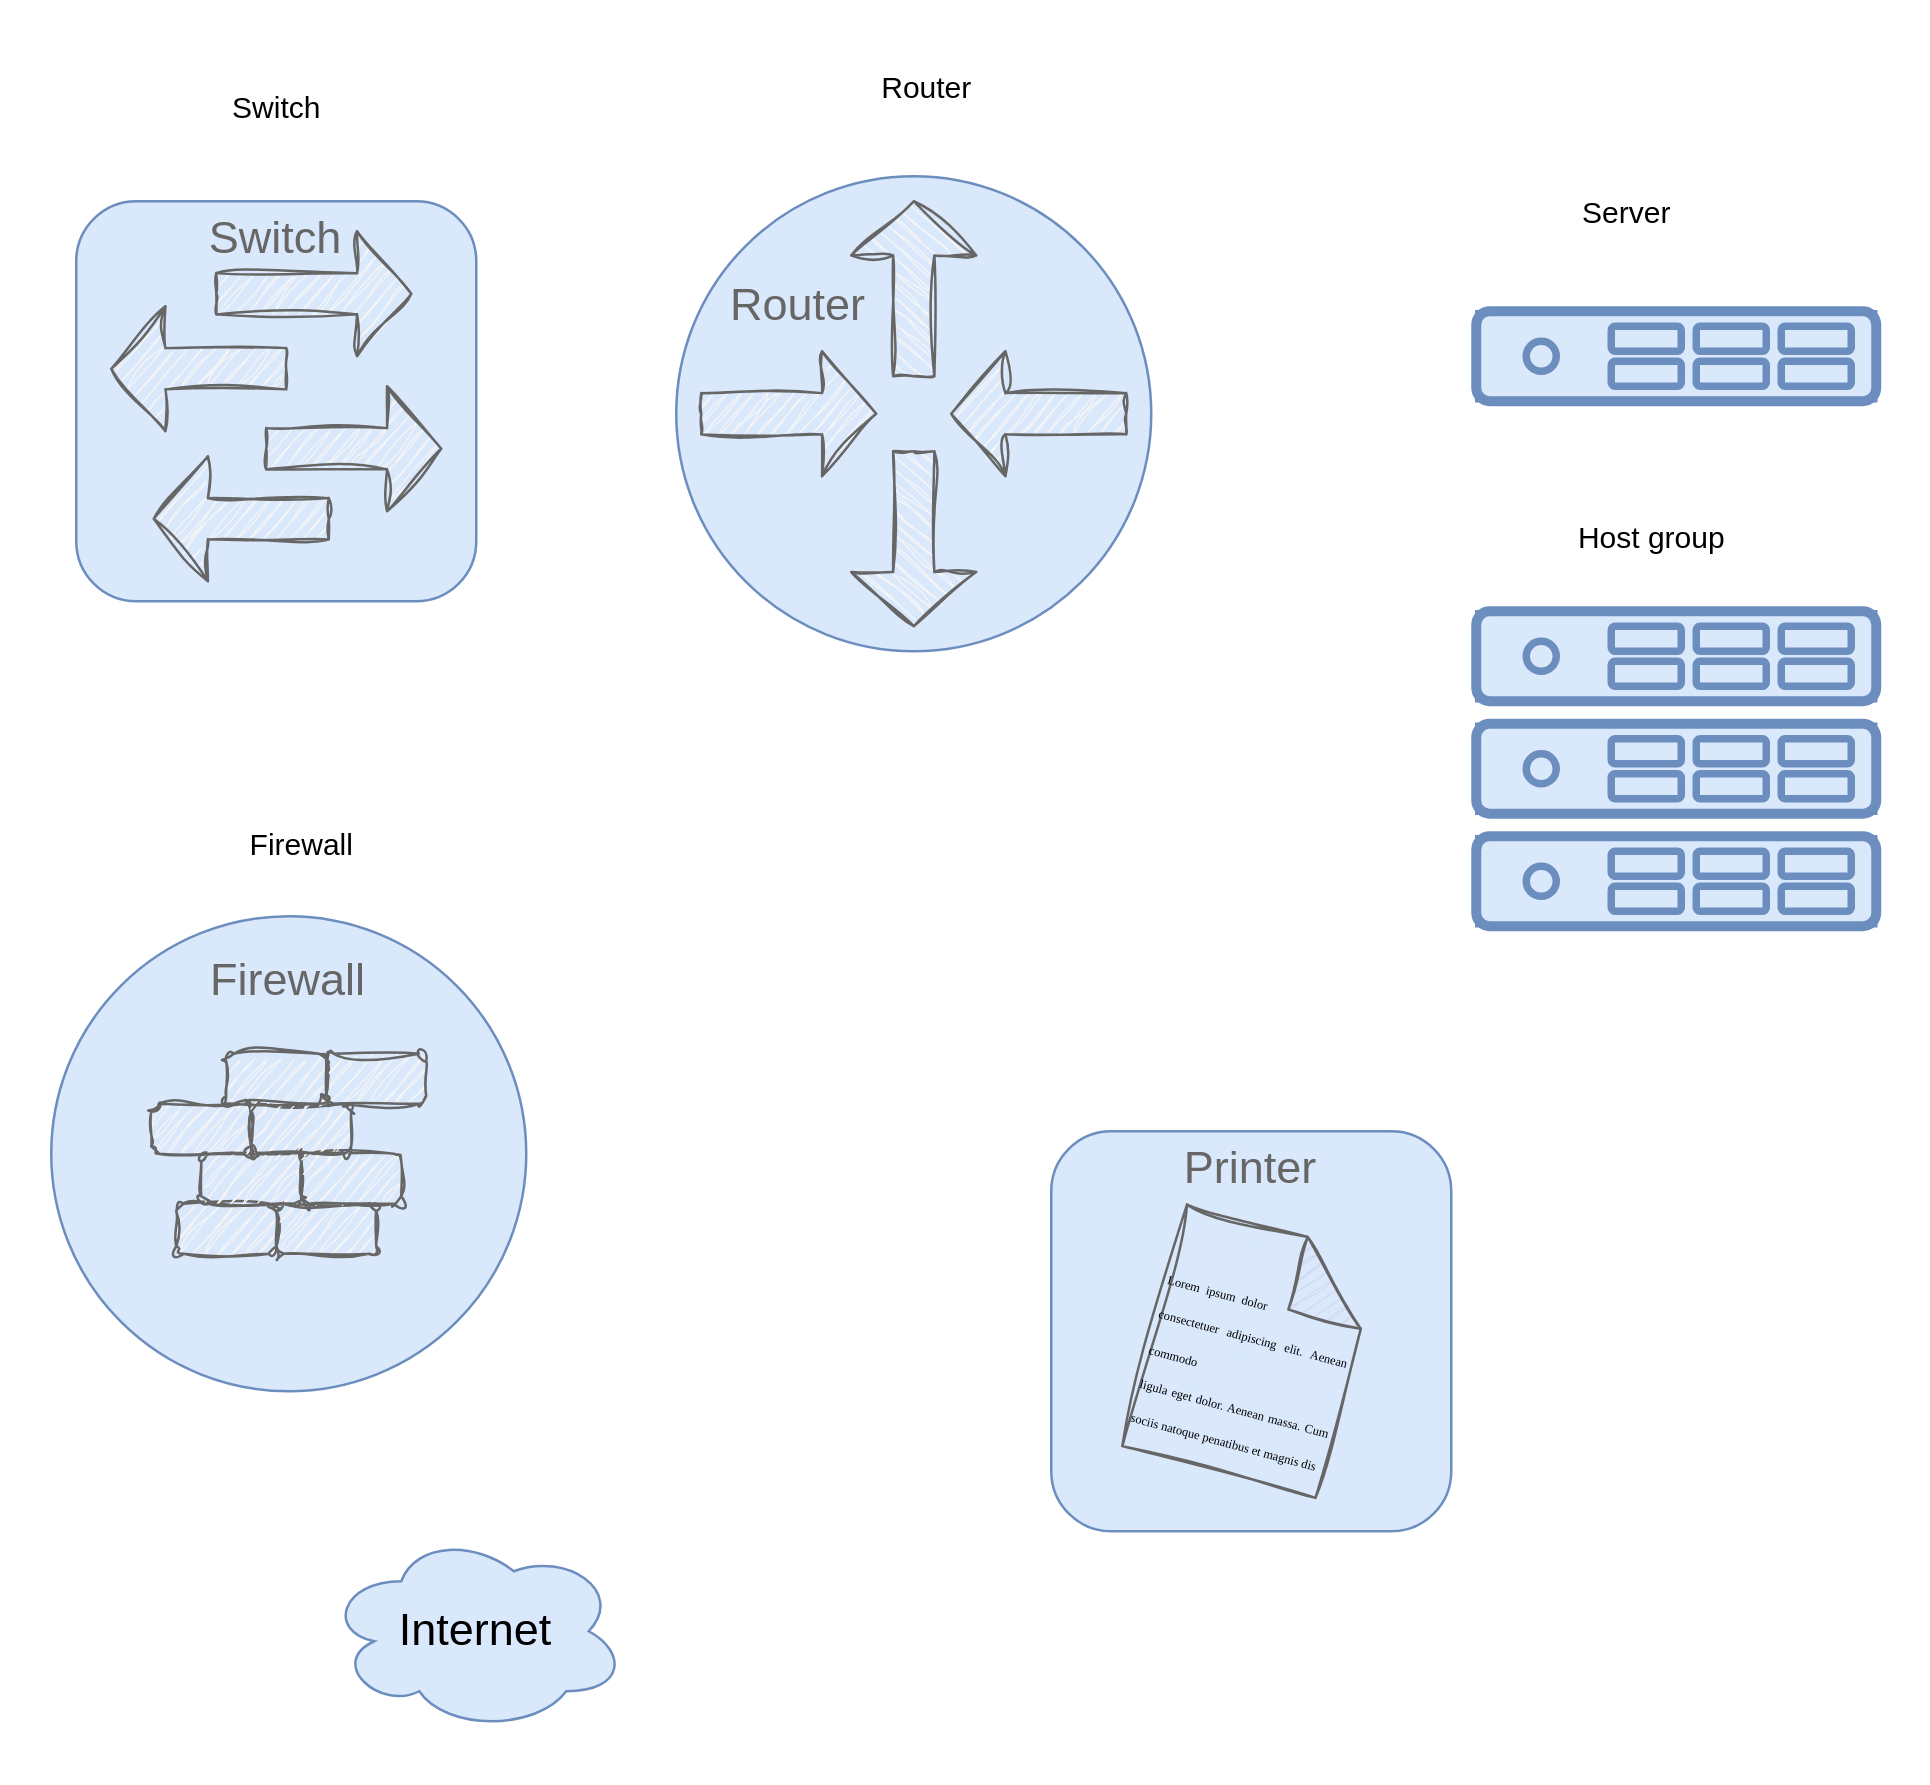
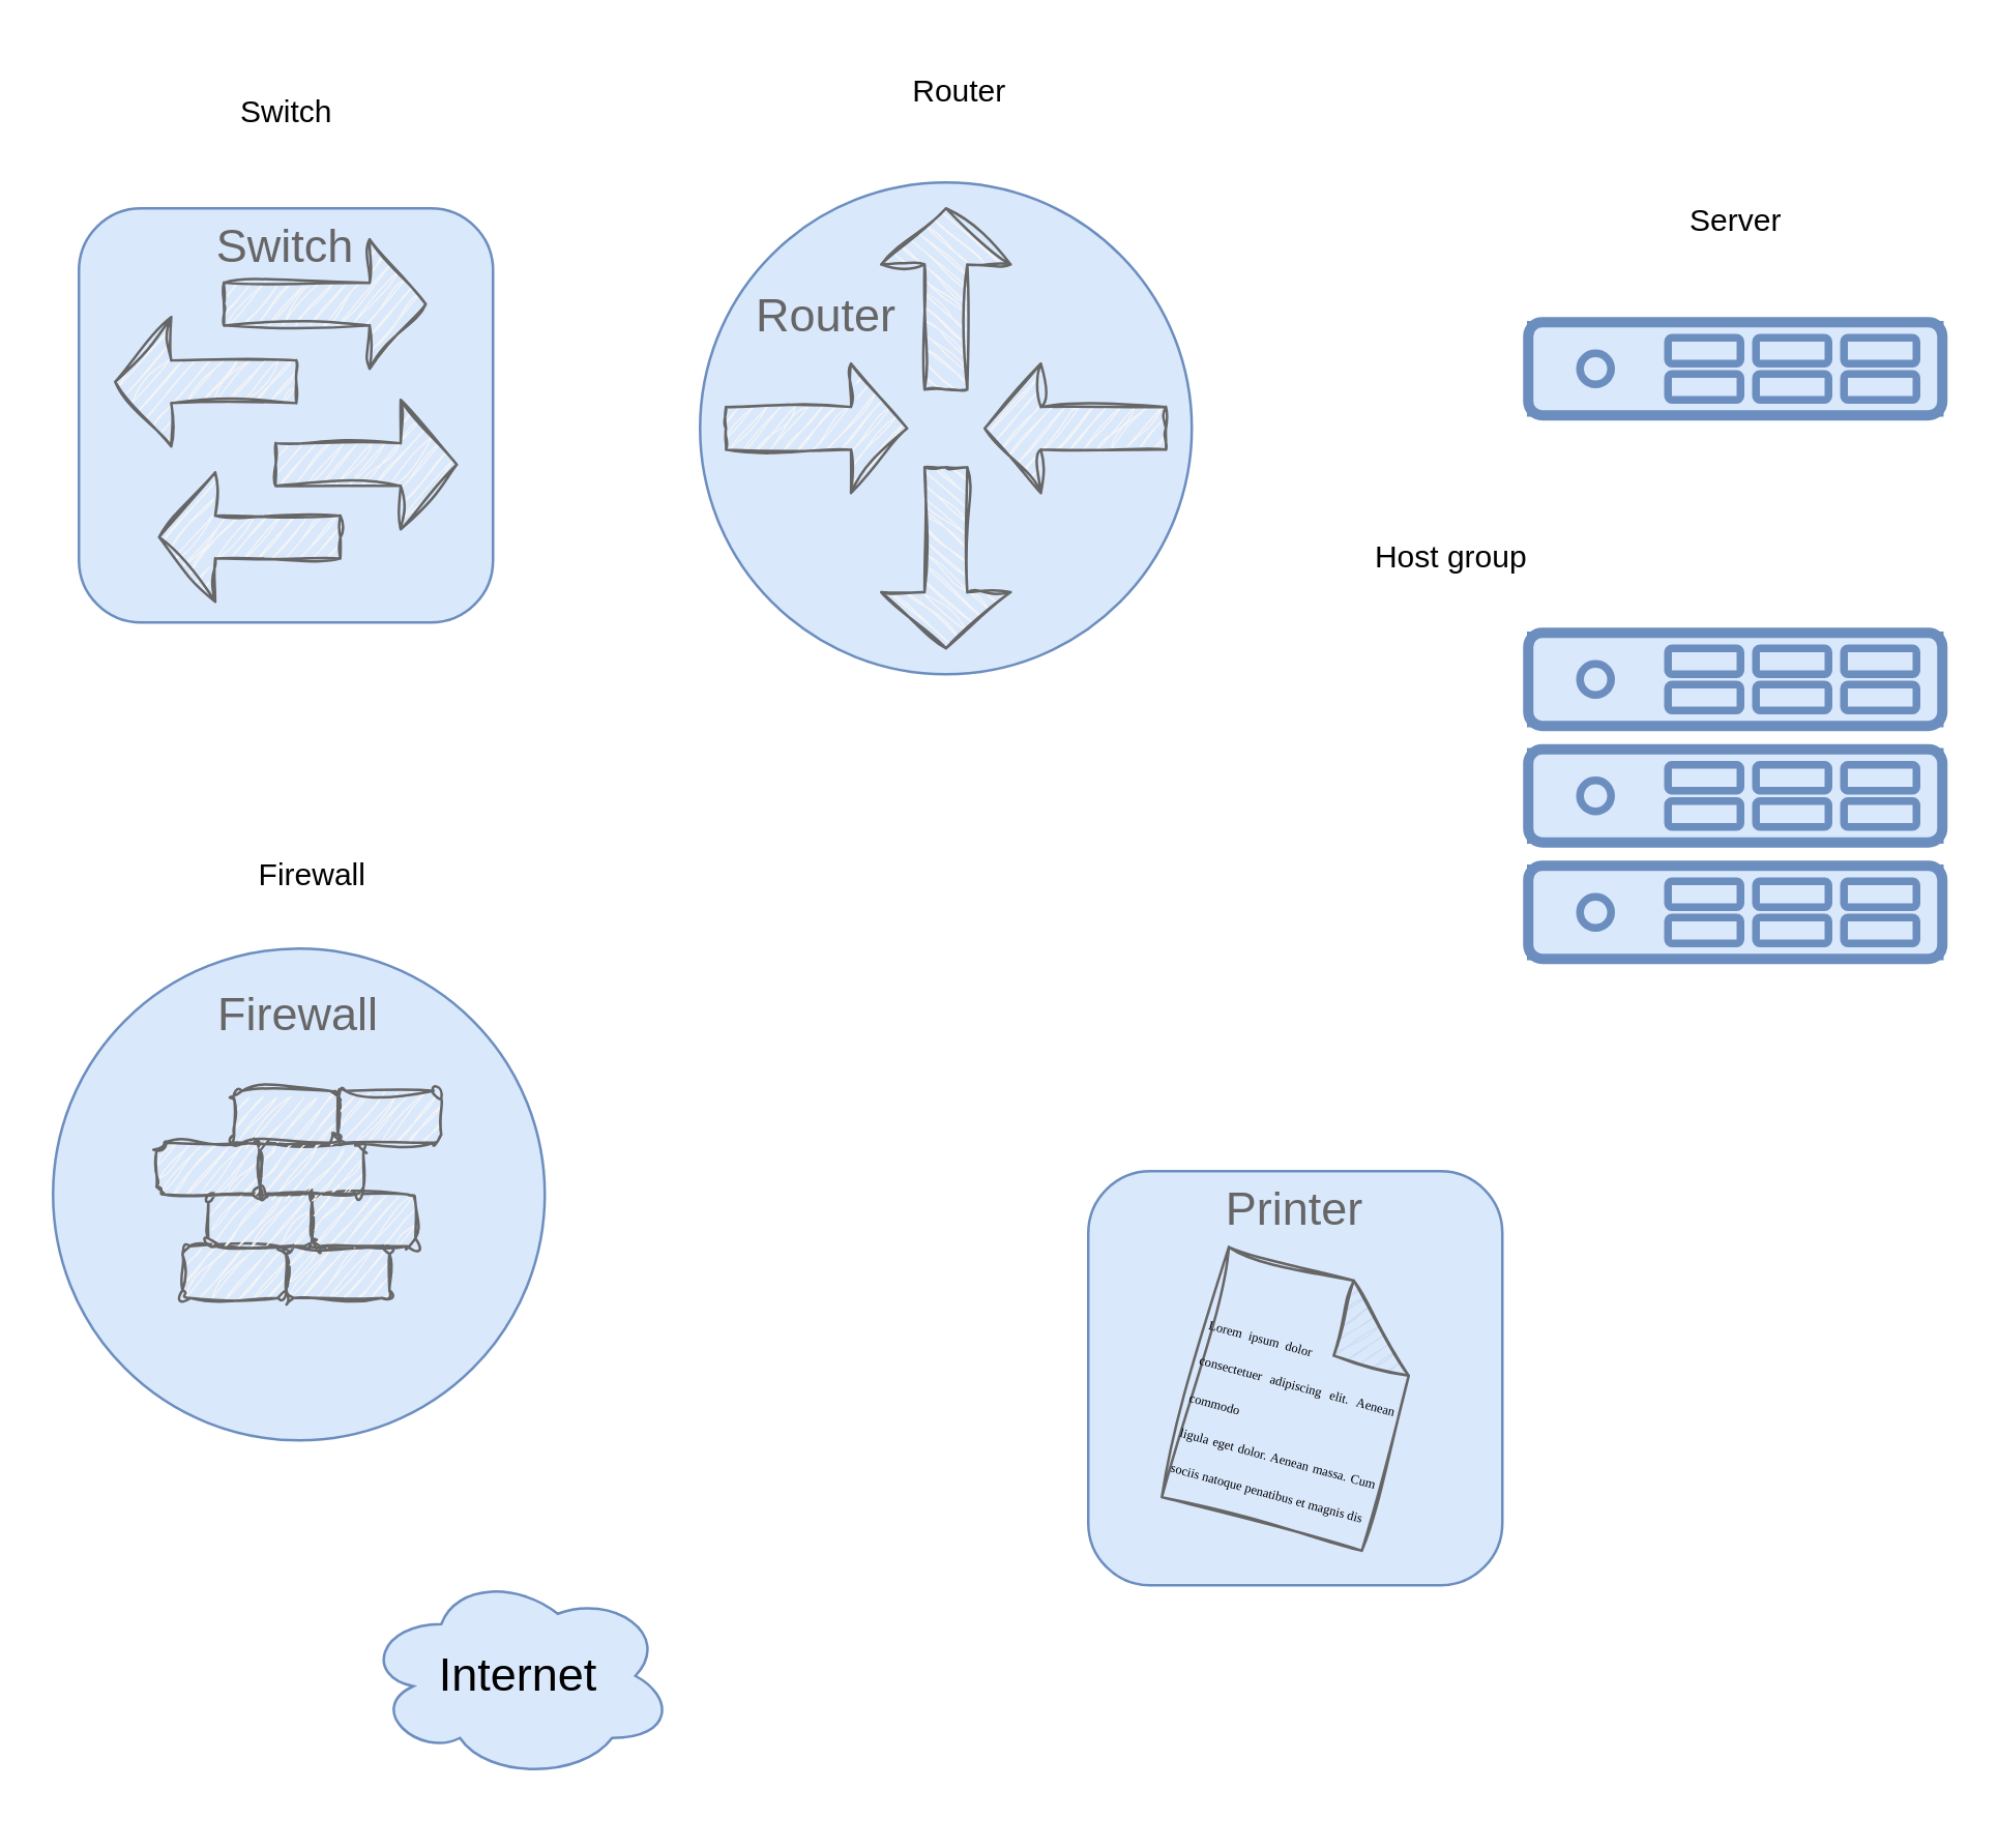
- <mxCell id="14" value="Server" style="text;html=1;align=center;verticalAlign=middle;resizable=0;points=[];autosize=1;strokeColor=none;fillColor=none;" parent="1" vertex="1"><mxGeometry x="620" y="70" width="60" height="30" as="geometry" /></mxCell>
+ <mxCell id="14" value="Server" style="text;html=1;align=center;verticalAlign=middle;resizable=0;points=[];autosize=1;strokeColor=none;fillColor=none;" parent="1" vertex="1"><mxGeometry x="640" y="70" width="60" height="30" as="geometry" /></mxCell>
- <mxCell id="42" value="Host group" style="text;html=1;align=center;verticalAlign=middle;resizable=0;points=[];autosize=1;strokeColor=none;fillColor=none;" parent="1" vertex="1"><mxGeometry x="620" y="200" width="80" height="30" as="geometry" /></mxCell>
+ <mxCell id="42" value="Host group" style="text;html=1;align=center;verticalAlign=middle;resizable=0;points=[];autosize=1;strokeColor=none;fillColor=none;" parent="1" vertex="1"><mxGeometry x="520" y="200" width="80" height="30" as="geometry" /></mxCell>
- <mxCell id="65" value="Internet" style="ellipse;shape=cloud;whiteSpace=wrap;html=1;fillColor=#dae8fc;strokeColor=#6c8ebf;fontSize=18;" vertex="1" parent="1"><mxGeometry x="130" y="612" width="120" height="80" as="geometry" /></mxCell>
+ <mxCell id="65" value="Internet" style="ellipse;shape=cloud;whiteSpace=wrap;html=1;fillColor=#dae8fc;strokeColor=#6c8ebf;fontSize=18;" vertex="1" parent="1"><mxGeometry x="140" y="607" width="120" height="80" as="geometry" /></mxCell>
